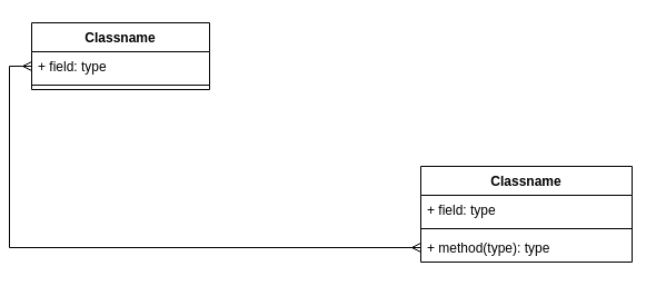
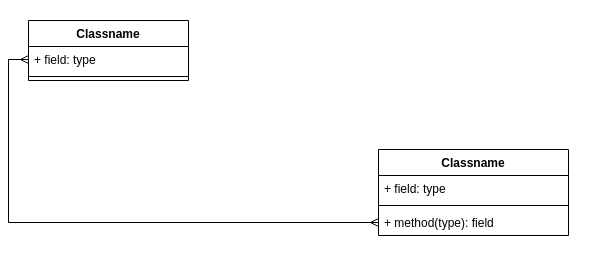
- <mxCell id="8" value="+ method(type): type" style="text;strokeColor=none;fillColor=none;align=left;verticalAlign=top;spacingLeft=4;spacingRight=4;overflow=hidden;rotatable=0;points=[[0,0.5],[1,0.5]];portConstraint=eastwest;" vertex="1" parent="5"><mxGeometry y="60" width="190" height="26" as="geometry" /></mxCell>
+ <mxCell id="8" value="+ method(type): field" style="text;strokeColor=none;fillColor=none;align=left;verticalAlign=top;spacingLeft=4;spacingRight=4;overflow=hidden;rotatable=0;points=[[0,0.5],[1,0.5]];portConstraint=eastwest;" vertex="1" parent="5"><mxGeometry y="60" width="190" height="26" as="geometry" /></mxCell>
